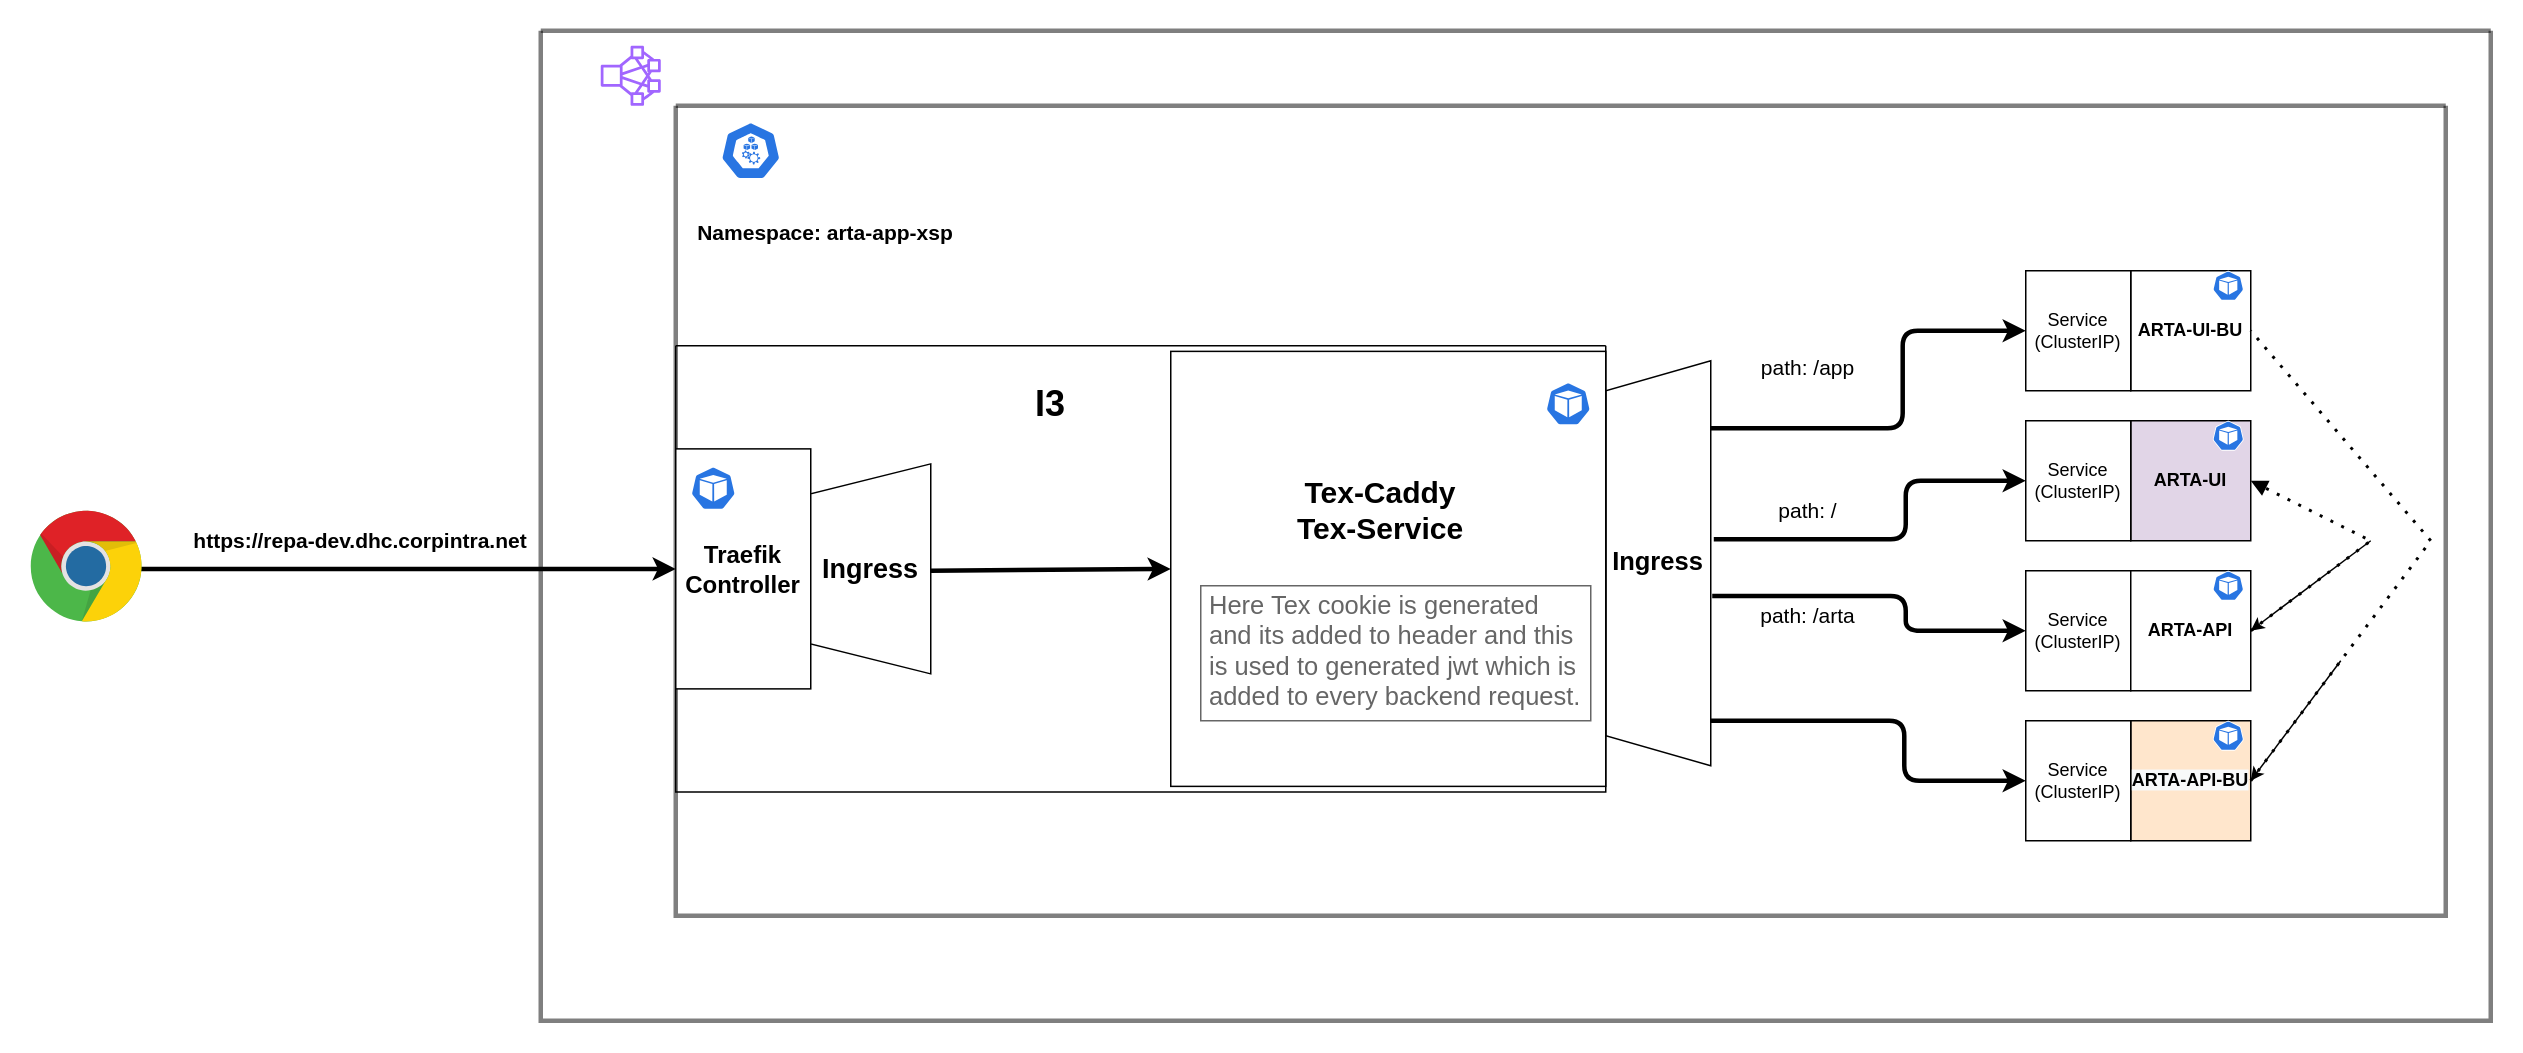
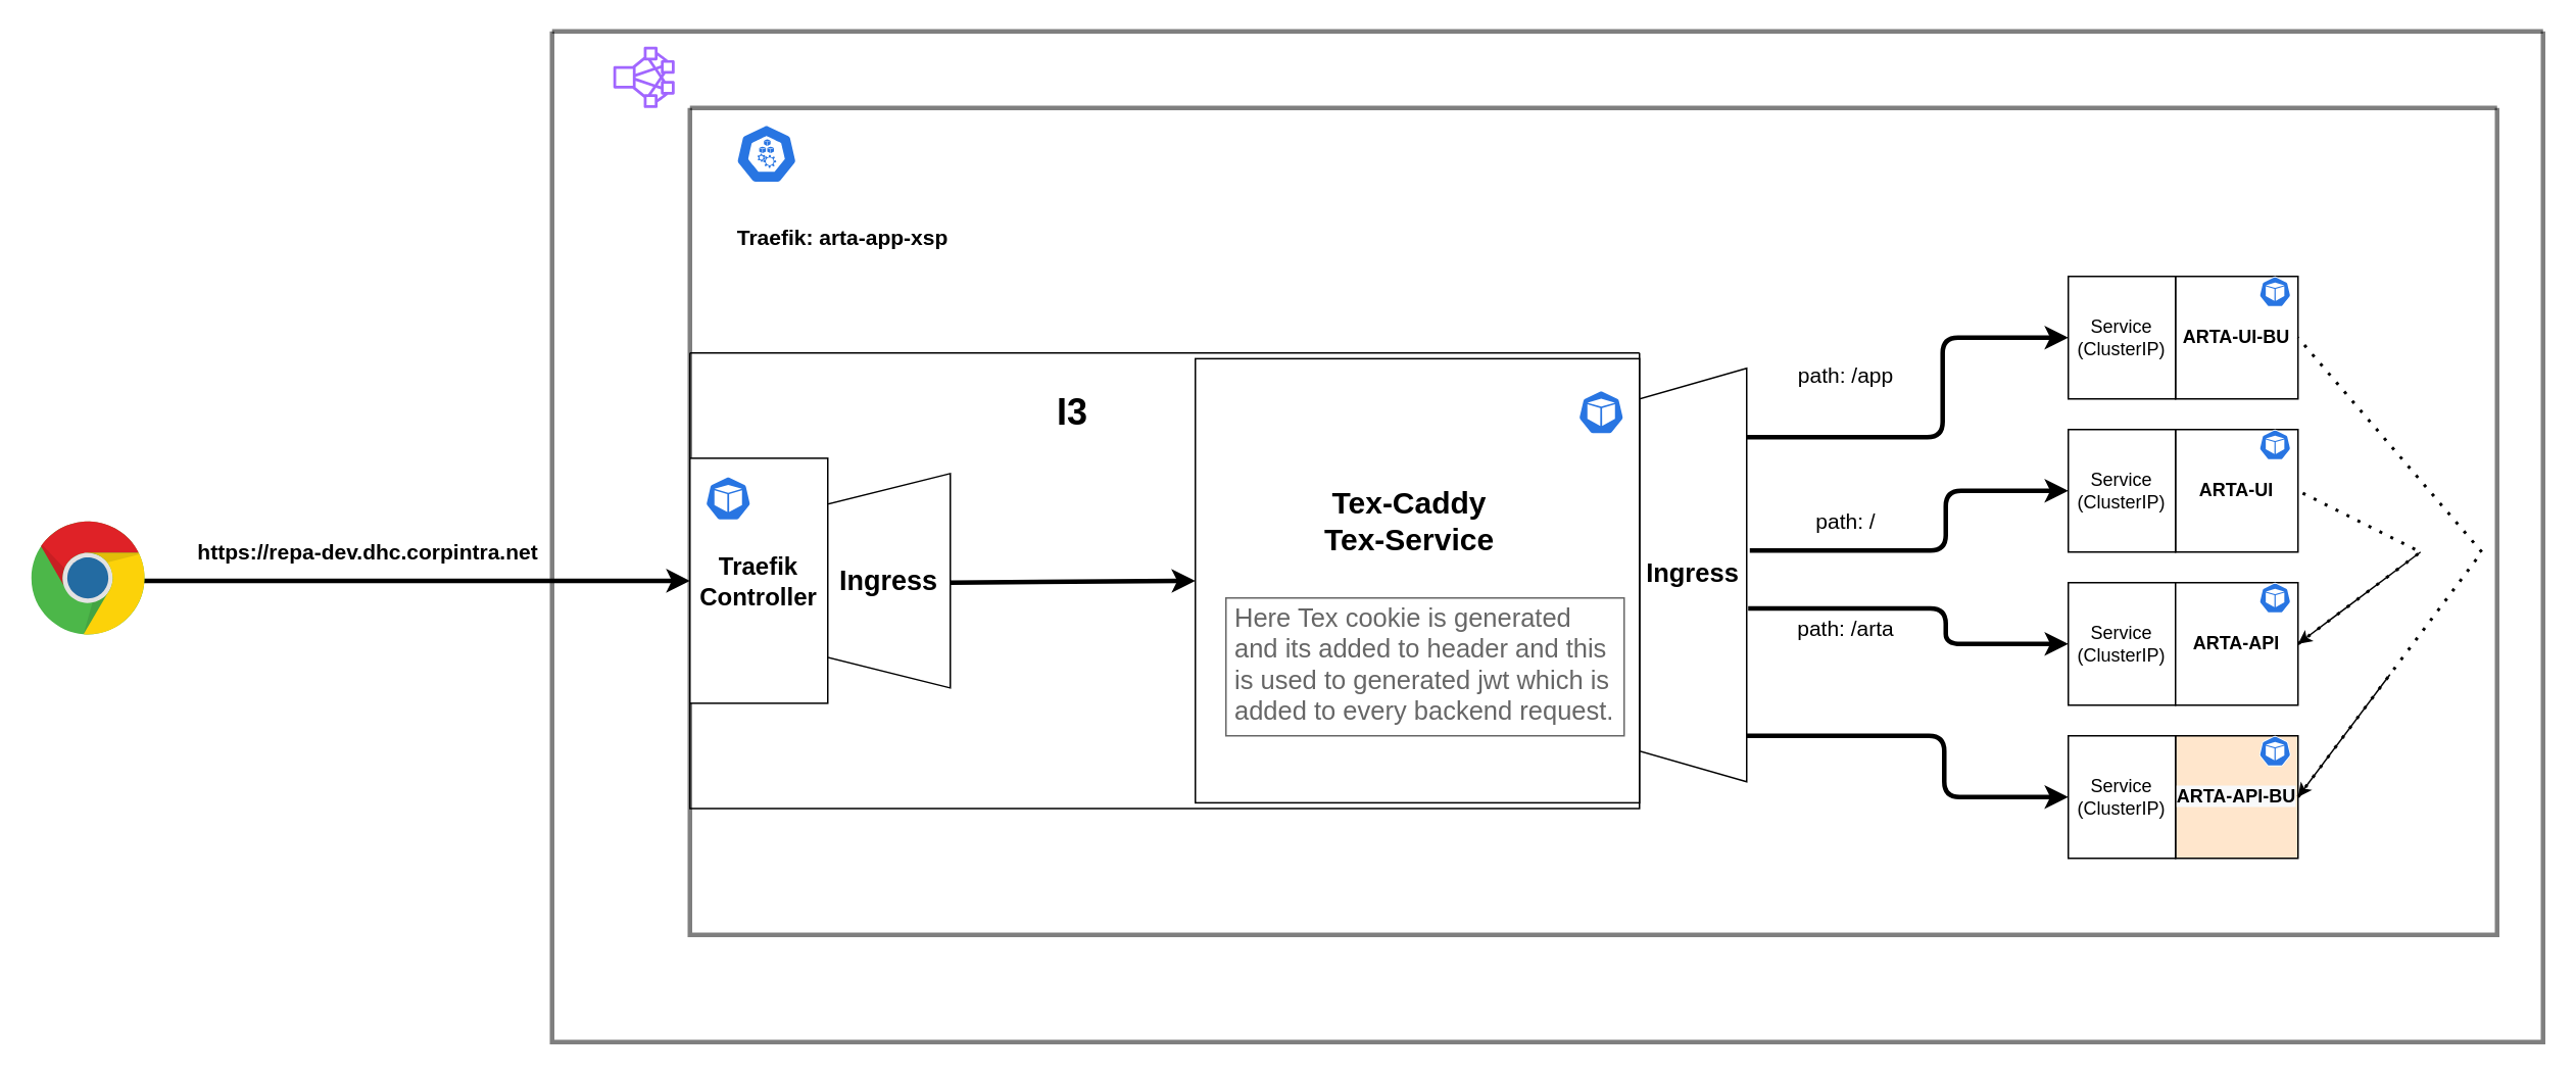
- <mxCell id="11" value="&lt;font style=&quot;font-size: 14px&quot;&gt;&lt;b&gt;Namespace: arta-app-xsp&lt;/b&gt;&lt;/font&gt;" style="text;html=1;strokeColor=none;fillColor=none;align=center;verticalAlign=middle;whiteSpace=wrap;rounded=0;" parent="4" vertex="1"><mxGeometry x="-10" y="70" width="220" height="30" as="geometry" /></mxCell>
+ <mxCell id="11" value="&lt;font style=&quot;font-size: 14px&quot;&gt;&lt;b&gt;Traefik: arta-app-xsp&lt;/b&gt;&lt;/font&gt;" style="text;html=1;strokeColor=none;fillColor=none;align=center;verticalAlign=middle;whiteSpace=wrap;rounded=0;" parent="4" vertex="1"><mxGeometry x="-10" y="70" width="220" height="30" as="geometry" /></mxCell>
- <mxCell id="6" value="&lt;b&gt;&lt;font style=&quot;font-size: 12px&quot;&gt;ARTA-UI&lt;/font&gt;&lt;/b&gt;" style="whiteSpace=wrap;html=1;aspect=fixed;fillColor=#e1d5e7;" parent="4" vertex="1"><mxGeometry x="970" y="210" width="80" height="80" as="geometry" /></mxCell>
+ <mxCell id="6" value="&lt;b&gt;&lt;font style=&quot;font-size: 12px&quot;&gt;ARTA-UI&lt;/font&gt;&lt;/b&gt;" style="whiteSpace=wrap;html=1;aspect=fixed;" parent="4" vertex="1"><mxGeometry x="970" y="210" width="80" height="80" as="geometry" /></mxCell>
- <mxCell id="39" value="" style="endArrow=block;dashed=1;html=1;dashPattern=1 3;strokeWidth=2;rounded=0;fontSize=20;entryX=1;entryY=0.5;entryDx=0;entryDy=0;exitX=1;exitY=0.5;exitDx=0;exitDy=0;" edge="1" parent="4" source="15" target="6"><mxGeometry width="50" height="50" relative="1" as="geometry"><mxPoint x="970" y="330" as="sourcePoint" /><mxPoint x="1020" y="280" as="targetPoint" /><Array as="points"><mxPoint x="1130" y="290" /></Array></mxGeometry></mxCell>
+ <mxCell id="39" value="" style="endArrow=none;dashed=1;html=1;dashPattern=1 3;strokeWidth=2;rounded=0;fontSize=20;entryX=1;entryY=0.5;entryDx=0;entryDy=0;exitX=1;exitY=0.5;exitDx=0;exitDy=0;" edge="1" parent="4" source="15" target="6"><mxGeometry width="50" height="50" relative="1" as="geometry"><mxPoint x="970" y="330" as="sourcePoint" /><mxPoint x="1020" y="280" as="targetPoint" /><Array as="points"><mxPoint x="1130" y="290" /></Array></mxGeometry></mxCell>
